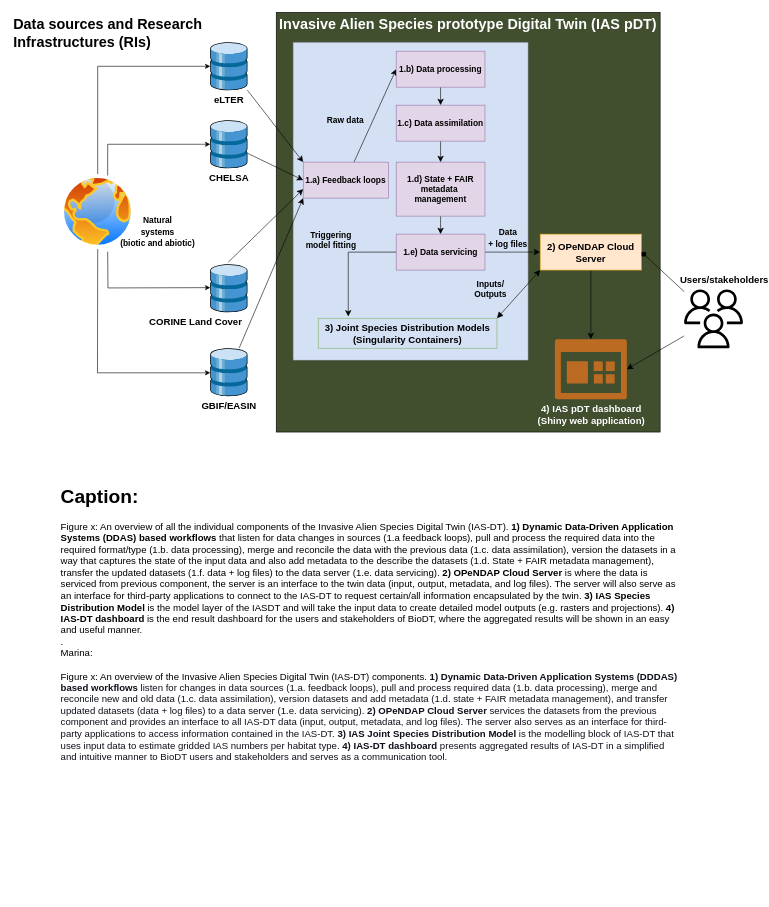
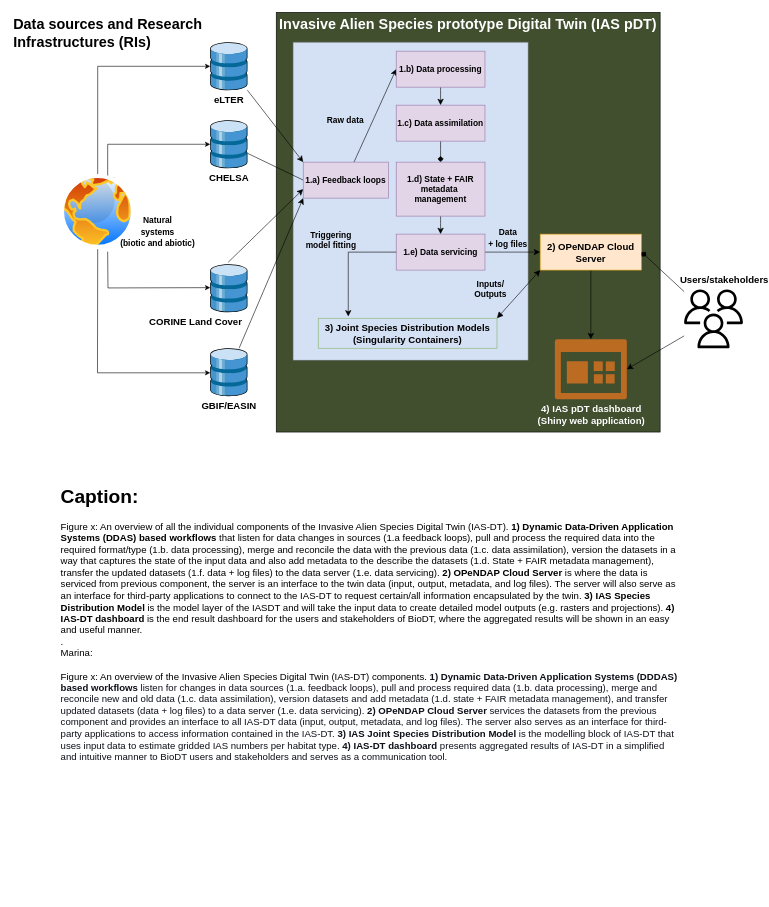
- <mxCell id="26" value="" style="edgeStyle=none;curved=1;rounded=0;orthogonalLoop=1;jettySize=auto;html=1;fontSize=12;startSize=8;endSize=8;" parent="1" source="27" target="29" edge="1"><mxGeometry relative="1" as="geometry" /></mxCell>
+ <mxCell id="26" value="" style="edgeStyle=none;curved=1;rounded=0;orthogonalLoop=1;jettySize=auto;html=1;fontSize=12;startSize=8;endSize=8;endArrow=diamond;" parent="1" source="27" target="29" edge="1"><mxGeometry relative="1" as="geometry" /></mxCell>
- <mxCell id="13" style="edgeStyle=none;curved=1;rounded=0;orthogonalLoop=1;jettySize=auto;html=1;entryX=0;entryY=0.5;entryDx=0;entryDy=0;fontSize=12;startSize=8;endSize=8;" parent="1" source="14" target="23" edge="1"><mxGeometry relative="1" as="geometry"><mxPoint x="384" y="371.45" as="targetPoint" /><mxPoint x="380" y="337.077" as="sourcePoint" /></mxGeometry></mxCell>
+ <mxCell id="13" style="edgeStyle=none;curved=1;rounded=0;orthogonalLoop=1;jettySize=auto;html=1;entryX=0;entryY=0.5;entryDx=0;entryDy=0;fontSize=12;startSize=8;endSize=8;endArrow=none;" parent="1" source="14" target="23" edge="1"><mxGeometry relative="1" as="geometry"><mxPoint x="384" y="371.45" as="targetPoint" /><mxPoint x="380" y="337.077" as="sourcePoint" /></mxGeometry></mxCell>
